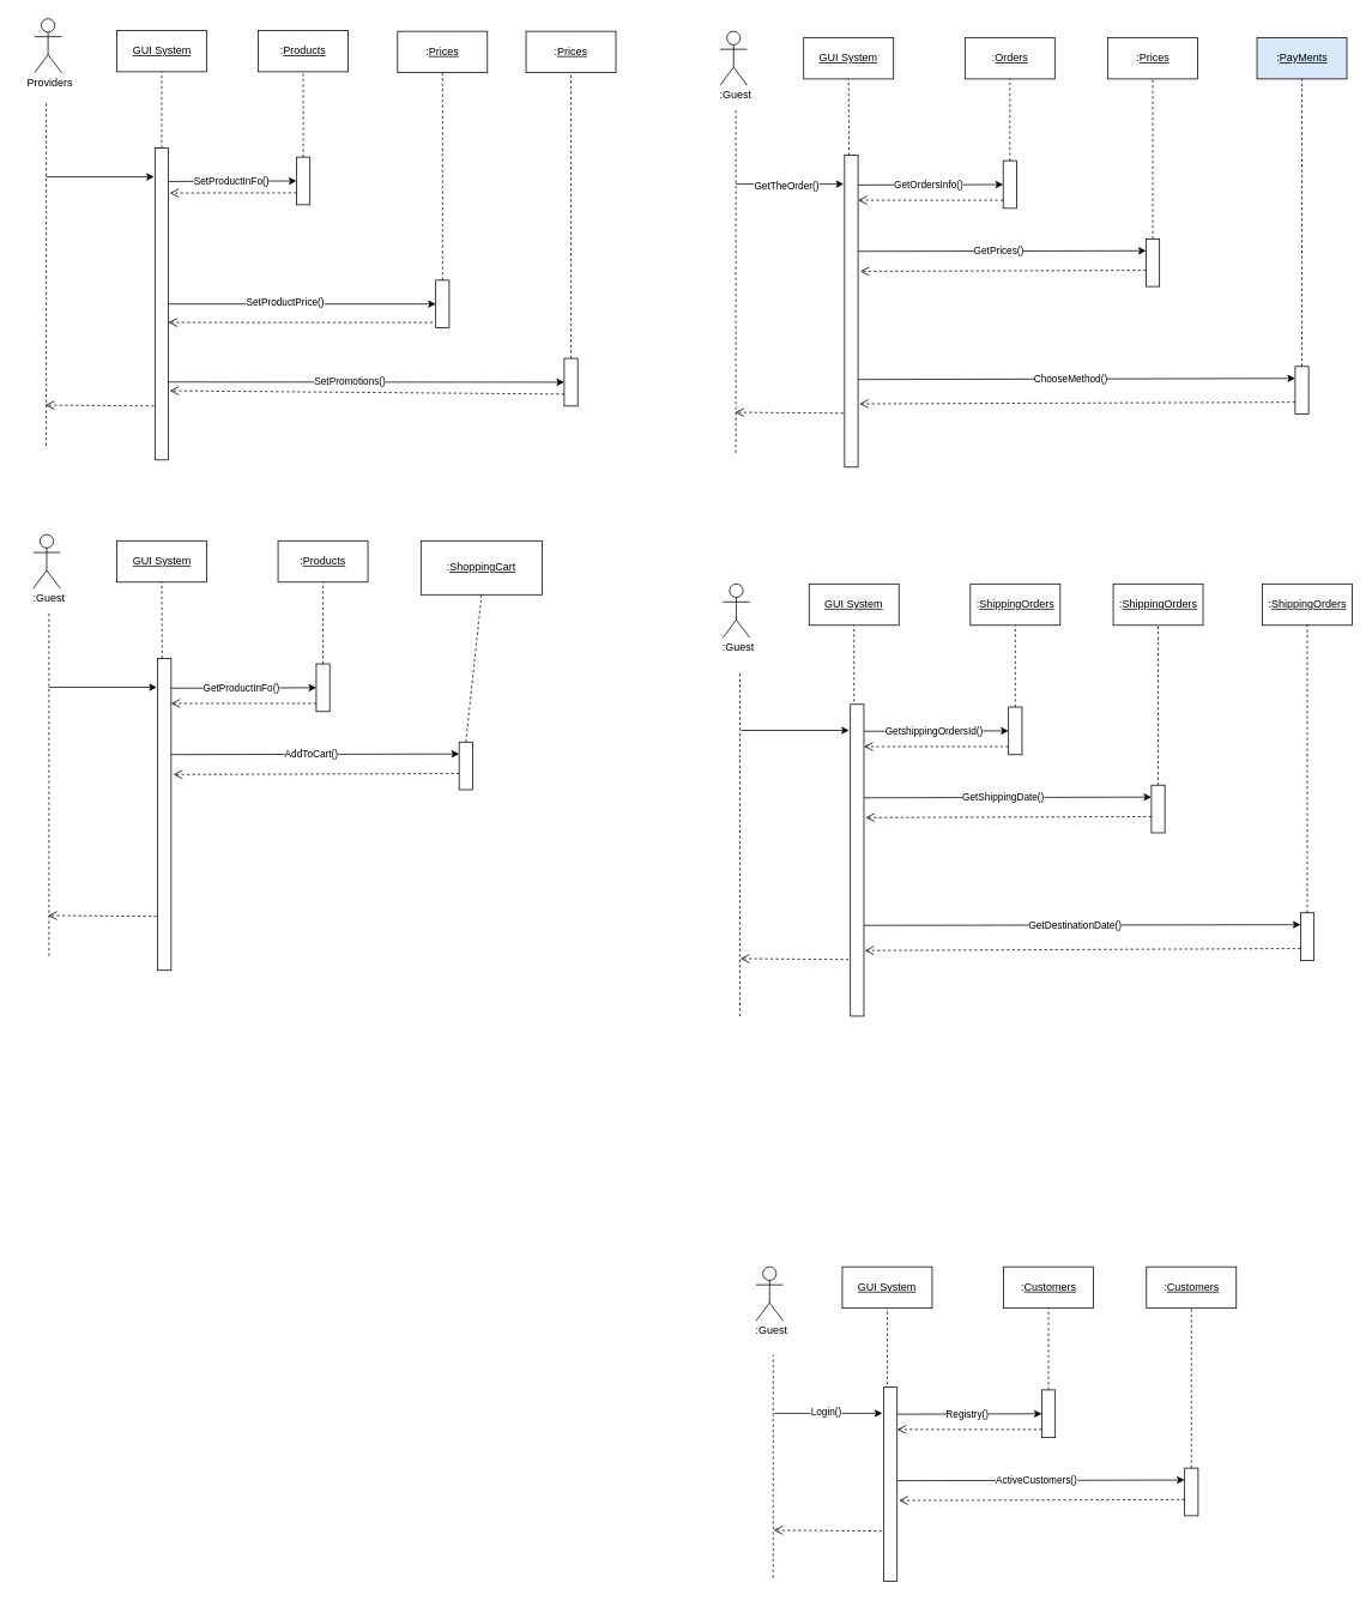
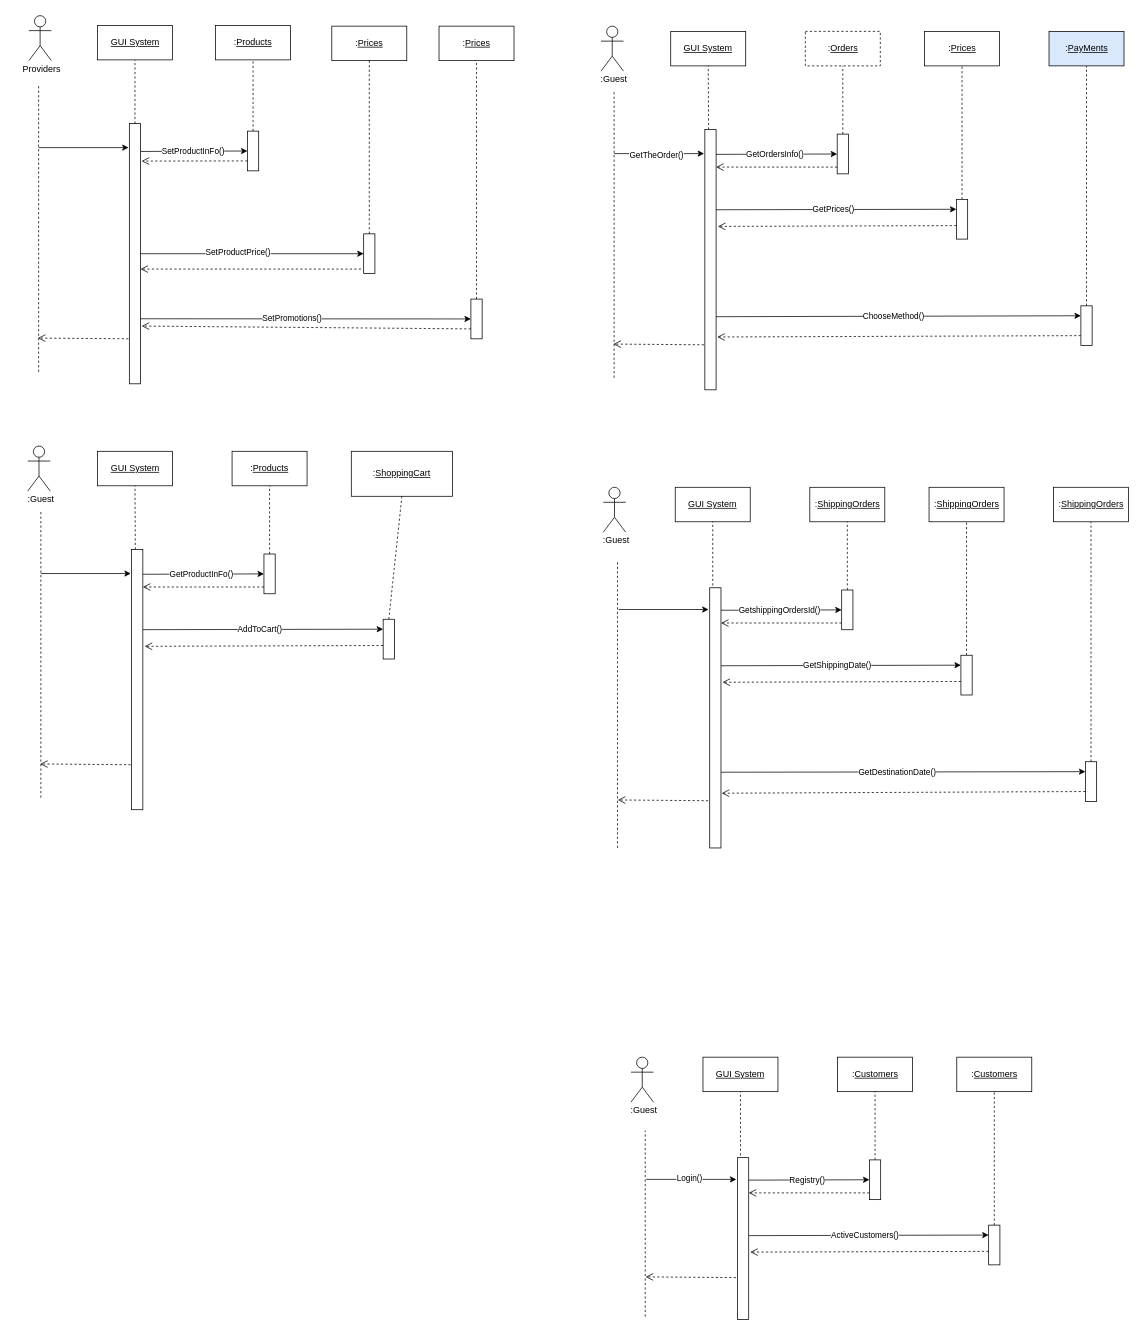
- <mxCell id="57" value=":&lt;u&gt;Orders&lt;/u&gt;" style="rounded=0;whiteSpace=wrap;html=1;" vertex="1" parent="1"><mxGeometry x="1073.5" y="41" width="100" height="46" as="geometry" /></mxCell>
+ <mxCell id="57" value=":&lt;u&gt;Orders&lt;/u&gt;" style="rounded=0;whiteSpace=wrap;html=1;dashed=1;" vertex="1" parent="1"><mxGeometry x="1073.5" y="41" width="100" height="46" as="geometry" /></mxCell>
